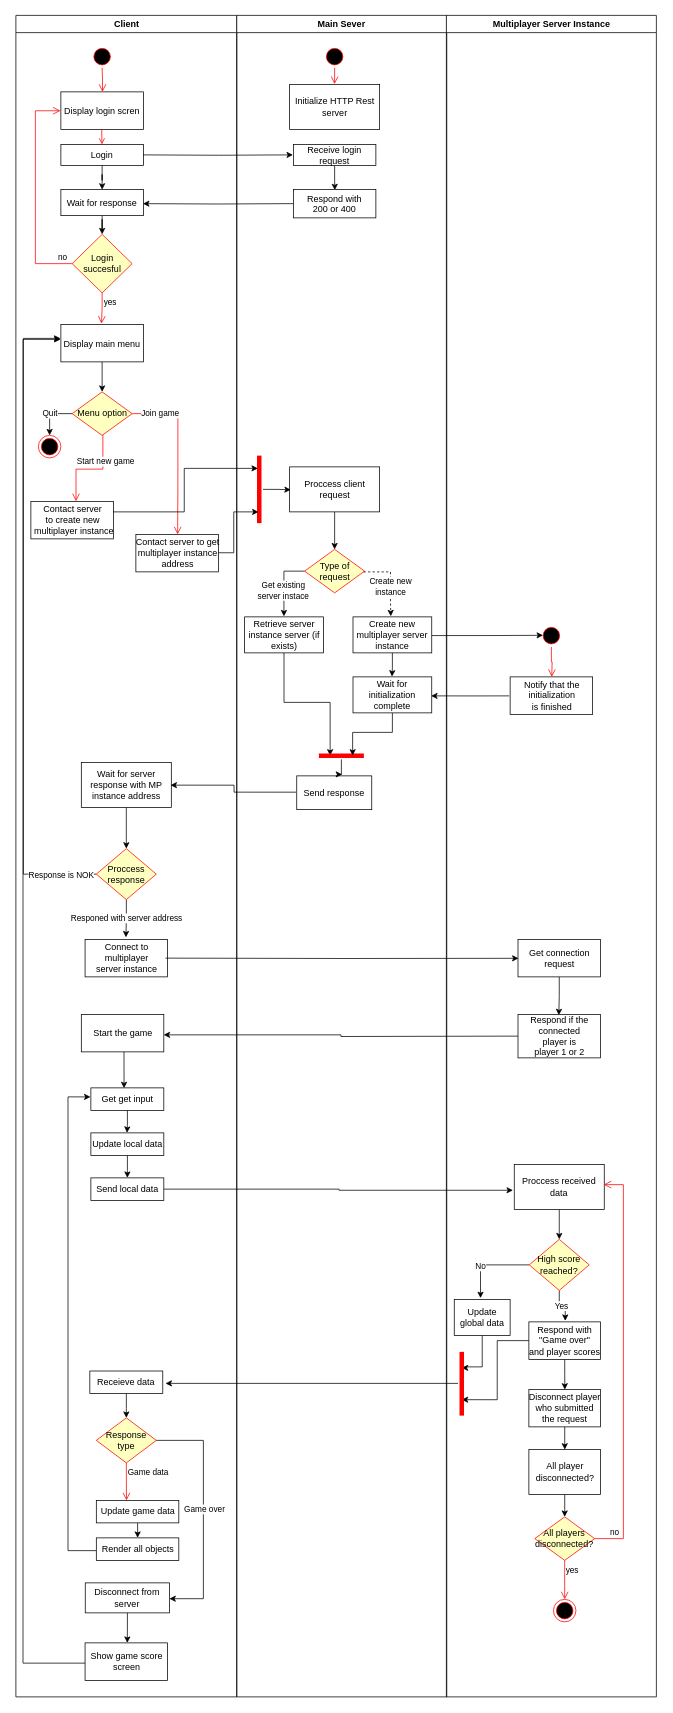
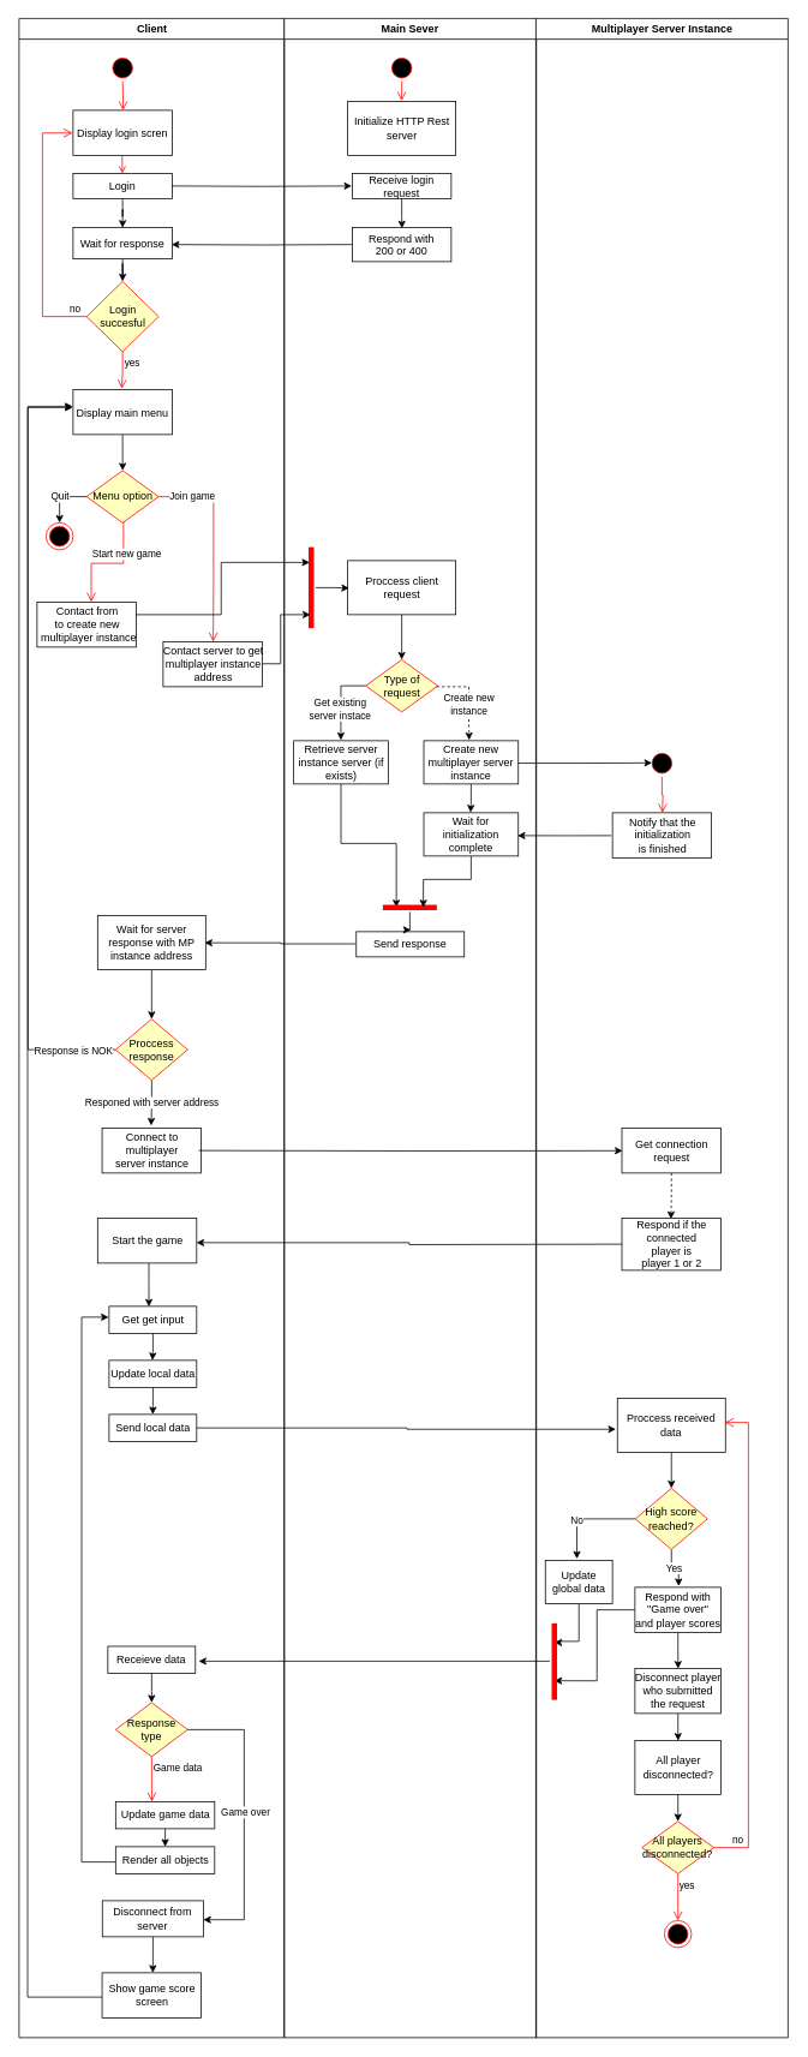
- <mxCell id="22" value="Contact server &lt;br&gt;to create new&lt;br&gt;&amp;nbsp;multiplayer instance" style="html=1;" vertex="1" parent="5"><mxGeometry x="20" y="648" width="110" height="50" as="geometry" /></mxCell>
+ <mxCell id="22" value="Contact from &lt;br&gt;to create new&lt;br&gt;&amp;nbsp;multiplayer instance" style="html=1;" vertex="1" parent="5"><mxGeometry x="20" y="648" width="110" height="50" as="geometry" /></mxCell>
- <mxCell id="71" value="Send response" style="rounded=0;whiteSpace=wrap;html=1;" vertex="1" parent="52"><mxGeometry x="80" y="1014" width="100" height="45" as="geometry" /></mxCell>
+ <mxCell id="71" value="Send response" style="rounded=0;whiteSpace=wrap;html=1;" vertex="1" parent="52"><mxGeometry x="80" y="1014" width="120" height="28" as="geometry" /></mxCell>
- <mxCell id="80" style="edgeStyle=orthogonalEdgeStyle;rounded=0;orthogonalLoop=1;jettySize=auto;html=1;entryX=0.495;entryY=0.019;entryDx=0;entryDy=0;entryPerimeter=0;" edge="1" parent="76" source="81" target="82"><mxGeometry relative="1" as="geometry" /></mxCell>
+ <mxCell id="80" style="edgeStyle=orthogonalEdgeStyle;rounded=0;orthogonalLoop=1;jettySize=auto;html=1;entryX=0.495;entryY=0.019;entryDx=0;entryDy=0;entryPerimeter=0;dashed=1;" edge="1" parent="76" source="81" target="82"><mxGeometry relative="1" as="geometry" /></mxCell>
